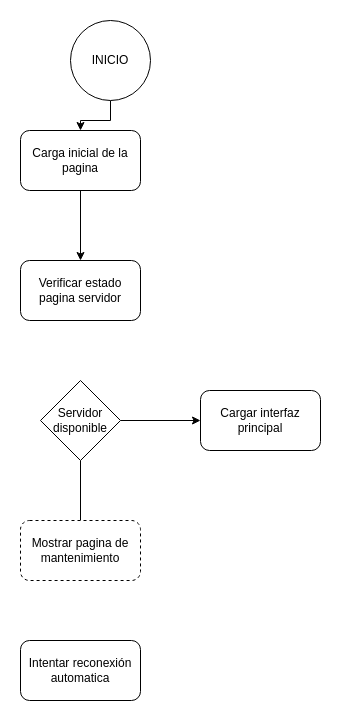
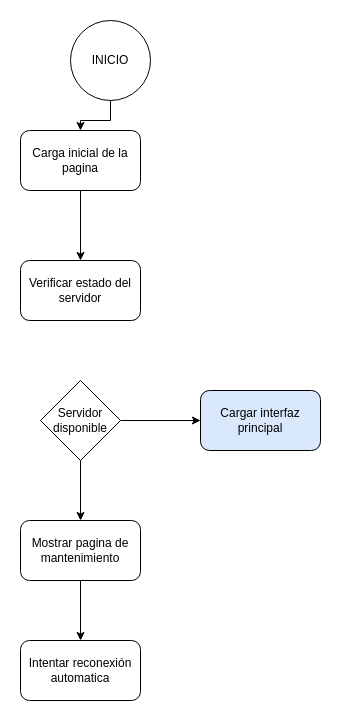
- <mxCell id="6" value="Verificar estado pagina servidor" style="rounded=1;whiteSpace=wrap;html=1;" vertex="1" parent="1"><mxGeometry x="20" y="260" width="120" height="60" as="geometry" /></mxCell>
+ <mxCell id="6" value="Verificar estado del servidor" style="rounded=1;whiteSpace=wrap;html=1;" vertex="1" parent="1"><mxGeometry x="20" y="260" width="120" height="60" as="geometry" /></mxCell>
- <mxCell id="13" value="Cargar interfaz principal" style="rounded=1;whiteSpace=wrap;html=1;" vertex="1" parent="1"><mxGeometry x="200" y="390" width="120" height="60" as="geometry" /></mxCell>
+ <mxCell id="13" value="Cargar interfaz principal" style="rounded=1;whiteSpace=wrap;html=1;fillColor=#dae8fc;" vertex="1" parent="1"><mxGeometry x="200" y="390" width="120" height="60" as="geometry" /></mxCell>
- <mxCell id="7" style="edgeStyle=orthogonalEdgeStyle;rounded=0;orthogonalLoop=1;jettySize=auto;html=1;exitX=0.5;exitY=1;exitDx=0;exitDy=0;endArrow=none;" edge="1" parent="1" source="9" target="11"><mxGeometry relative="1" as="geometry" /></mxCell>
+ <mxCell id="7" style="edgeStyle=orthogonalEdgeStyle;rounded=0;orthogonalLoop=1;jettySize=auto;html=1;exitX=0.5;exitY=1;exitDx=0;exitDy=0;" edge="1" parent="1" source="9" target="11"><mxGeometry relative="1" as="geometry" /></mxCell>
- <mxCell id="11" value="Mostrar pagina de mantenimiento" style="rounded=1;whiteSpace=wrap;html=1;dashed=1;" vertex="1" parent="1"><mxGeometry x="20" y="520" width="120" height="60" as="geometry" /></mxCell>
+ <mxCell id="11" value="Mostrar pagina de mantenimiento" style="rounded=1;whiteSpace=wrap;html=1;" vertex="1" parent="1"><mxGeometry x="20" y="520" width="120" height="60" as="geometry" /></mxCell>
+ <mxCell id="10" style="edgeStyle=orthogonalEdgeStyle;rounded=0;orthogonalLoop=1;jettySize=auto;html=1;entryX=0.5;entryY=0;entryDx=0;entryDy=0;" edge="1" parent="1" source="11" target="12"><mxGeometry relative="1" as="geometry" /></mxCell>
